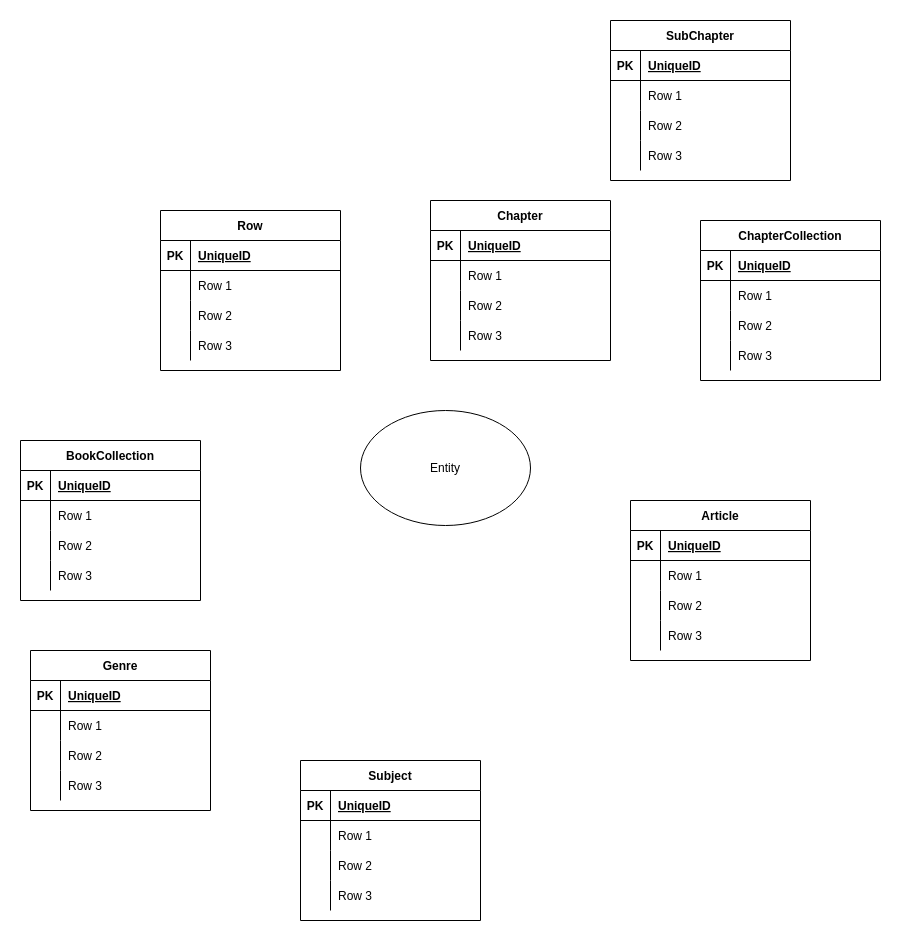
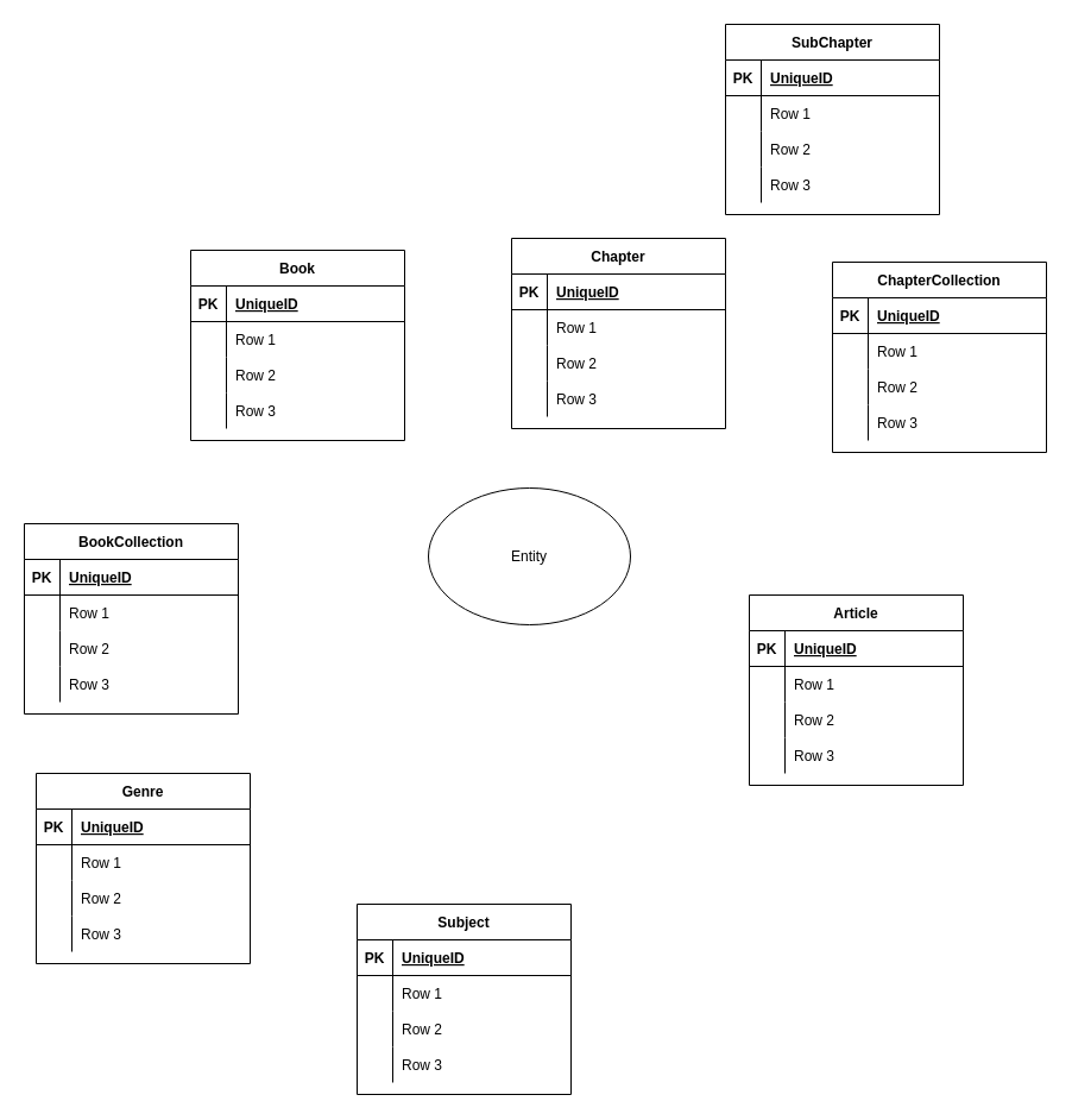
- <mxCell id="3" value="Row" style="shape=table;startSize=30;container=1;collapsible=1;childLayout=tableLayout;fixedRows=1;rowLines=0;fontStyle=1;align=center;resizeLast=1;" vertex="1" parent="1"><mxGeometry x="160" y="210" width="180" height="160" as="geometry" /></mxCell>
+ <mxCell id="3" value="Book" style="shape=table;startSize=30;container=1;collapsible=1;childLayout=tableLayout;fixedRows=1;rowLines=0;fontStyle=1;align=center;resizeLast=1;" vertex="1" parent="1"><mxGeometry x="160" y="210" width="180" height="160" as="geometry" /></mxCell>
